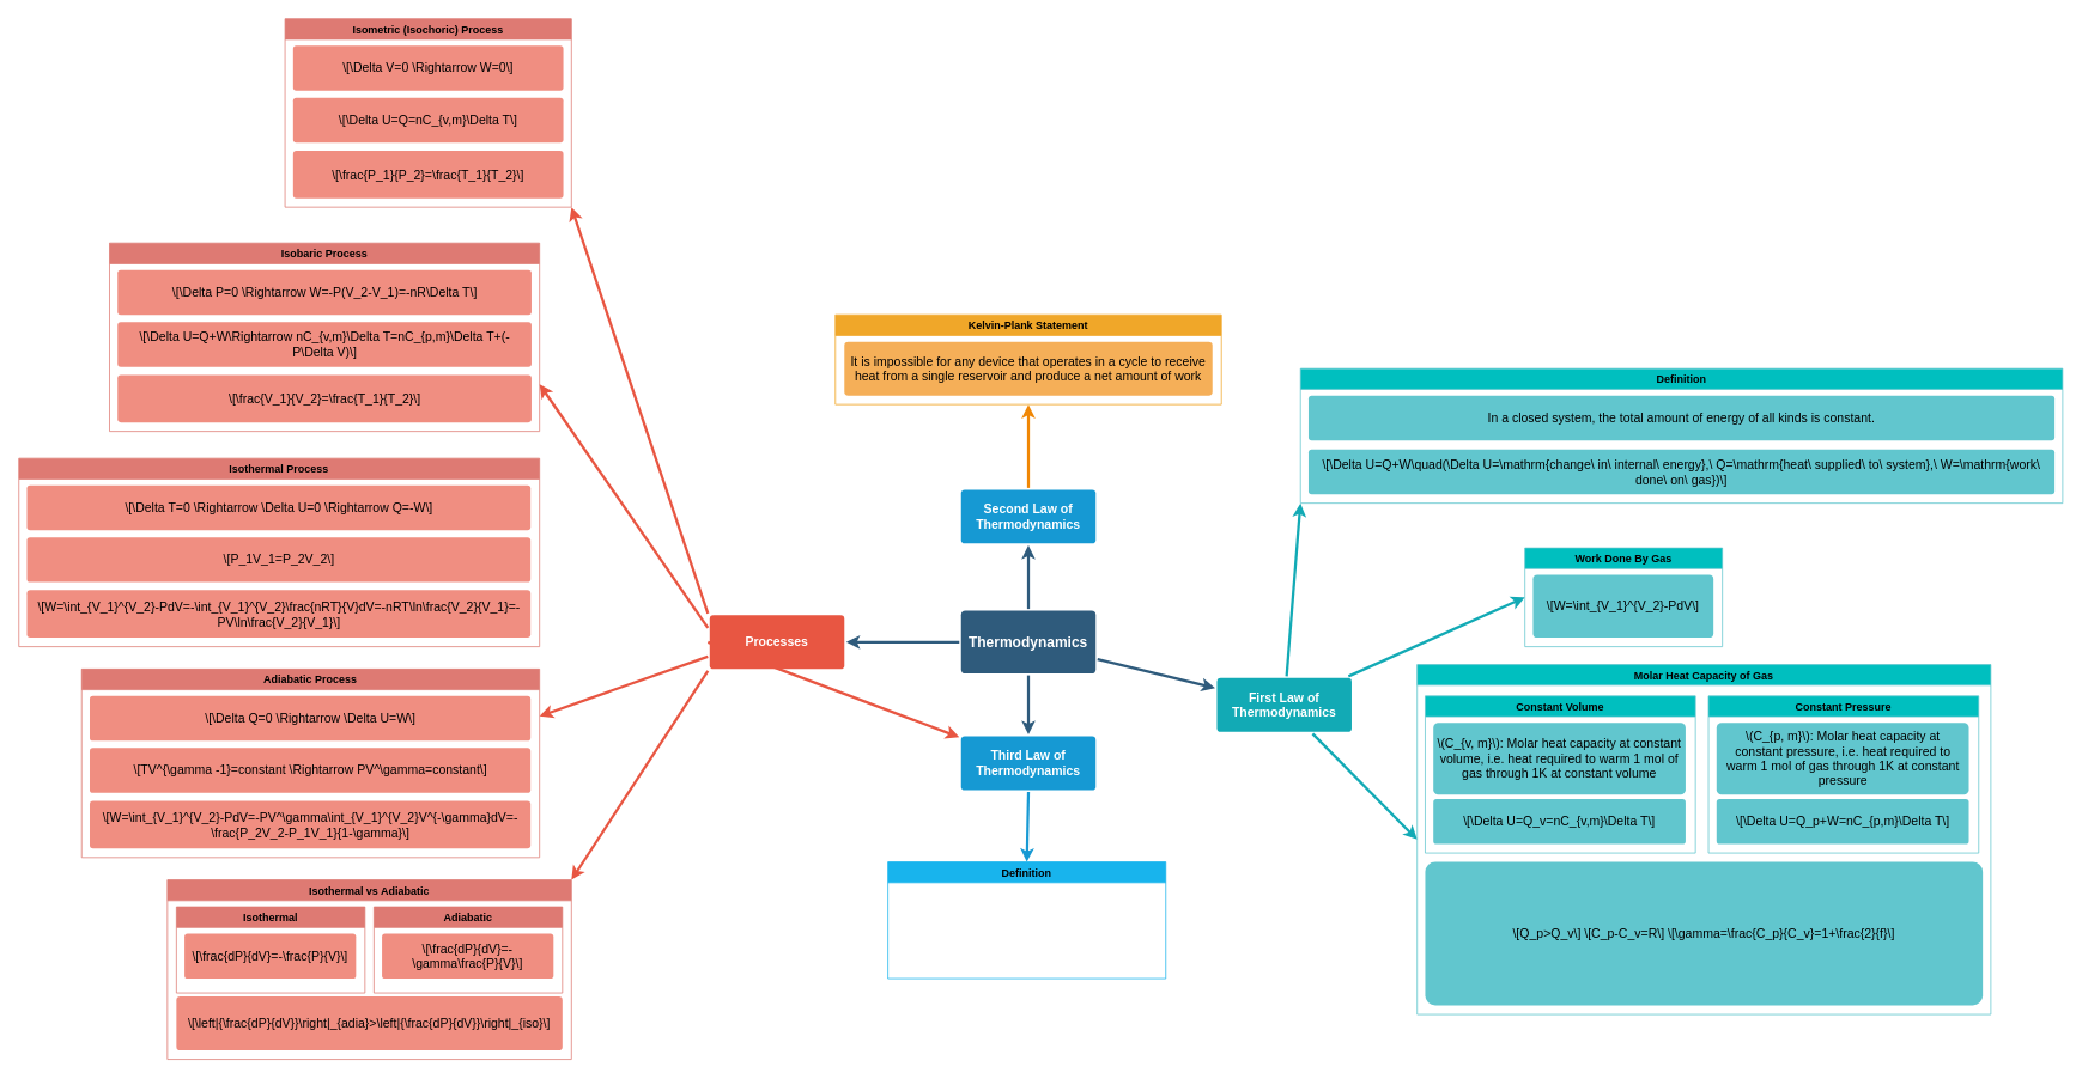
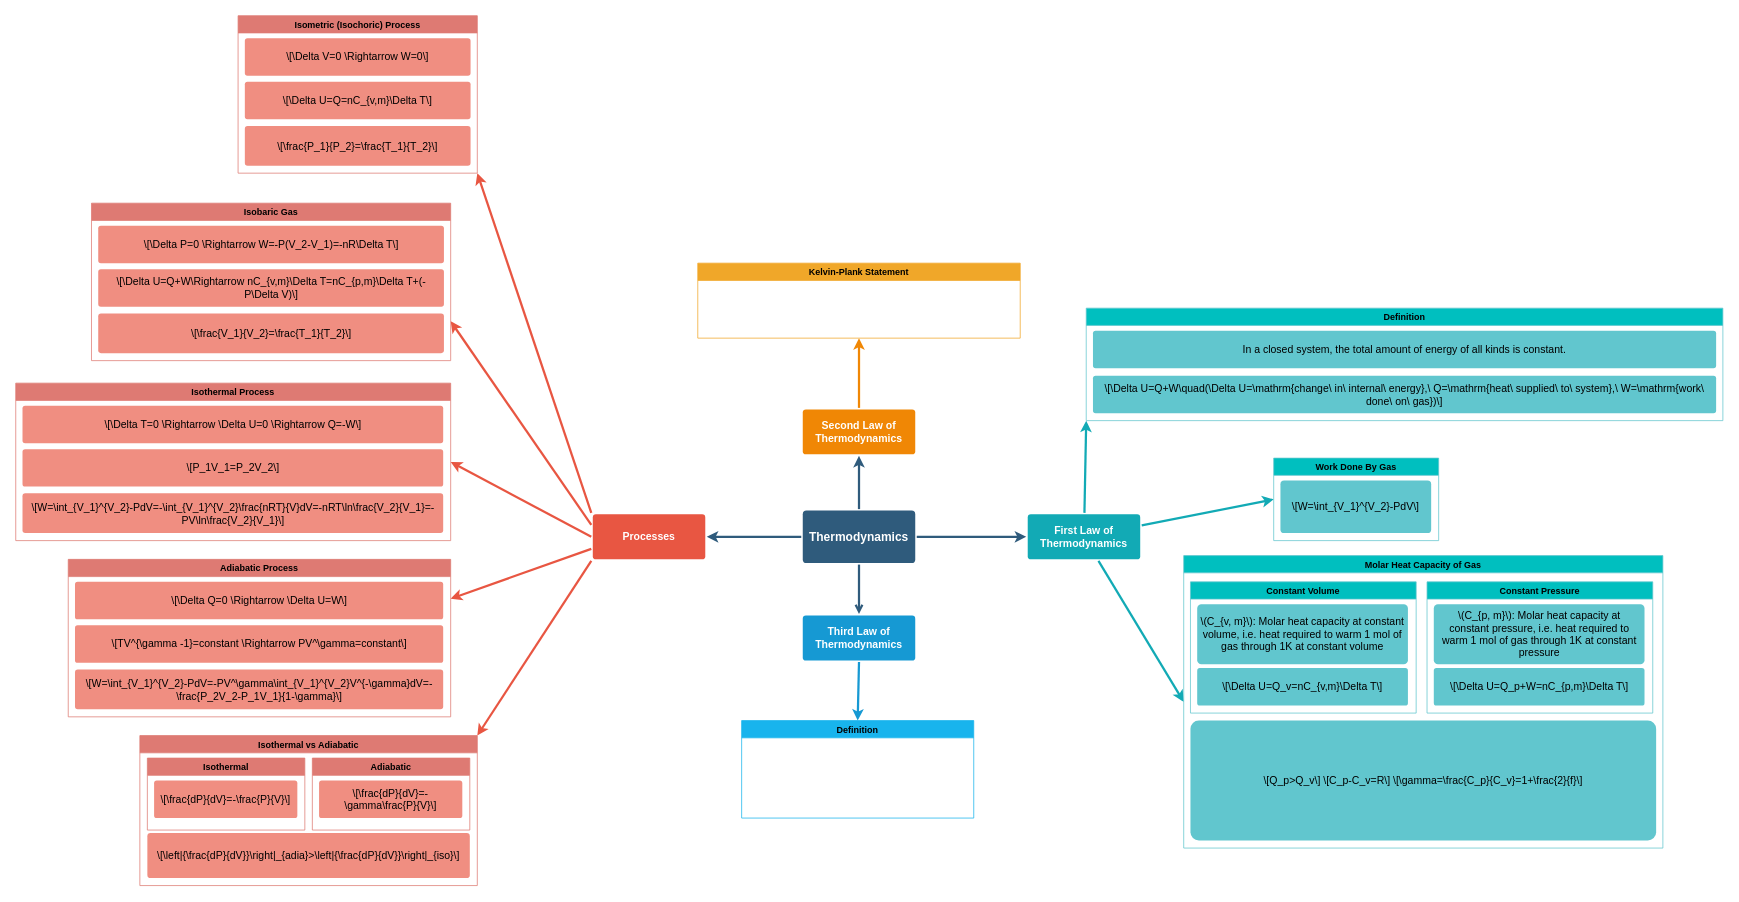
- <mxCell id="33" value="Isobaric Process" style="swimlane;gradientColor=none;startSize=23;fontColor=#000000;fillColor=#DE7A73;strokeColor=#DE7A73;" vertex="1" parent="1"><mxGeometry x="121.5" y="270" width="479" height="210" as="geometry" /></mxCell>
+ <mxCell id="33" value="Isobaric Gas" style="swimlane;gradientColor=none;startSize=23;fontColor=#000000;fillColor=#DE7A73;strokeColor=#DE7A73;" vertex="1" parent="1"><mxGeometry x="121.5" y="270" width="479" height="210" as="geometry" /></mxCell>
- <mxCell id="32" value="&lt;span class=&quot;ILfuVd&quot;&gt;It is impossible for any device that operates in a cycle to receive heat from a single reservoir and produce a net amount of work&lt;/span&gt;" style="rounded=1;whiteSpace=wrap;html=1;shadow=0;labelBackgroundColor=none;strokeColor=none;strokeWidth=3;fontFamily=Helvetica;fontSize=14;align=center;spacing=5;fontStyle=0;arcSize=7;perimeterSpacing=2;fontColor=#000000;fillColor=#f5af58;" vertex="1" parent="31"><mxGeometry x="10" y="30" width="410" height="60" as="geometry" /></mxCell>
- <mxCell id="10" value="Second Law of Thermodynamics" style="rounded=1;whiteSpace=wrap;html=1;shadow=0;labelBackgroundColor=none;strokeColor=none;strokeWidth=3;fillColor=#1699d3;fontFamily=Helvetica;fontSize=14;fontColor=#FFFFFF;align=center;spacing=5;fontStyle=1;arcSize=7;perimeterSpacing=2;" parent="1" vertex="1"><mxGeometry x="1070" y="545" width="150" height="60" as="geometry" /></mxCell>
+ <mxCell id="10" value="Second Law of Thermodynamics" style="rounded=1;whiteSpace=wrap;html=1;shadow=0;labelBackgroundColor=none;strokeColor=none;strokeWidth=3;fillColor=#F08705;fontFamily=Helvetica;fontSize=14;fontColor=#FFFFFF;align=center;spacing=5;fontStyle=1;arcSize=7;perimeterSpacing=2;" parent="1" vertex="1"><mxGeometry x="1070" y="545" width="150" height="60" as="geometry" /></mxCell>
- <mxCell id="7" value="" style="edgeStyle=none;rounded=1;jumpStyle=none;html=1;shadow=0;labelBackgroundColor=none;startArrow=none;startFill=0;jettySize=auto;orthogonalLoop=1;strokeColor=#E85642;strokeWidth=3;fontFamily=Helvetica;fontSize=14;fontColor=#FFFFFF;spacing=5;fontStyle=1;fillColor=#b0e3e6;exitX=0;exitY=0.5;exitDx=0;exitDy=0;" parent="1" source="9" target="55" edge="1"><mxGeometry relative="1" as="geometry"><mxPoint x="588" y="745" as="targetPoint" /></mxGeometry></mxCell>
+ <mxCell id="7" value="" style="edgeStyle=none;rounded=1;jumpStyle=none;html=1;shadow=0;labelBackgroundColor=none;startArrow=none;startFill=0;jettySize=auto;orthogonalLoop=1;strokeColor=#E85642;strokeWidth=3;fontFamily=Helvetica;fontSize=14;fontColor=#FFFFFF;spacing=5;fontStyle=1;fillColor=#b0e3e6;entryX=1;entryY=0.5;entryDx=0;entryDy=0;exitX=0;exitY=0.5;exitDx=0;exitDy=0;" parent="1" source="9" target="37" edge="1"><mxGeometry relative="1" as="geometry"><mxPoint x="588" y="745" as="targetPoint" /></mxGeometry></mxCell>
- <mxCell id="12" value="First Law of Thermodynamics" style="rounded=1;whiteSpace=wrap;html=1;shadow=0;labelBackgroundColor=none;strokeColor=none;strokeWidth=3;fillColor=#12aab5;fontFamily=Helvetica;fontSize=14;fontColor=#FFFFFF;align=center;spacing=5;fontStyle=1;arcSize=7;perimeterSpacing=2;" parent="1" vertex="1"><mxGeometry x="1355" y="755" width="150" height="60" as="geometry" /></mxCell>
+ <mxCell id="12" value="First Law of Thermodynamics" style="rounded=1;whiteSpace=wrap;html=1;shadow=0;labelBackgroundColor=none;strokeColor=none;strokeWidth=3;fillColor=#12aab5;fontFamily=Helvetica;fontSize=14;fontColor=#FFFFFF;align=center;spacing=5;fontStyle=1;arcSize=7;perimeterSpacing=2;" parent="1" vertex="1"><mxGeometry x="1370" y="685" width="150" height="60" as="geometry" /></mxCell>
- <mxCell id="56" value="" style="edgeStyle=none;rounded=0;jumpStyle=none;html=1;shadow=0;labelBackgroundColor=none;startArrow=none;startFill=0;endArrow=classic;endFill=1;jettySize=auto;orthogonalLoop=1;strokeColor=#2F5B7C;strokeWidth=3;fontFamily=Helvetica;fontSize=16;fontColor=#23445D;spacing=5;exitX=0.5;exitY=1;exitDx=0;exitDy=0;entryX=0.5;entryY=0;entryDx=0;entryDy=0;" edge="1" parent="1" source="5" target="55"><mxGeometry relative="1" as="geometry"><mxPoint x="1268" y="851" as="sourcePoint" /><mxPoint x="1268" y="780" as="targetPoint" /></mxGeometry></mxCell>
+ <mxCell id="56" value="" style="edgeStyle=none;rounded=0;jumpStyle=none;html=1;shadow=0;labelBackgroundColor=none;startArrow=none;startFill=0;endArrow=open;endFill=1;jettySize=auto;orthogonalLoop=1;strokeColor=#2F5B7C;strokeWidth=3;fontFamily=Helvetica;fontSize=16;fontColor=#23445D;spacing=5;exitX=0.5;exitY=1;exitDx=0;exitDy=0;entryX=0.5;entryY=0;entryDx=0;entryDy=0;" edge="1" parent="1" source="5" target="55"><mxGeometry relative="1" as="geometry"><mxPoint x="1268" y="851" as="sourcePoint" /><mxPoint x="1268" y="780" as="targetPoint" /></mxGeometry></mxCell>
